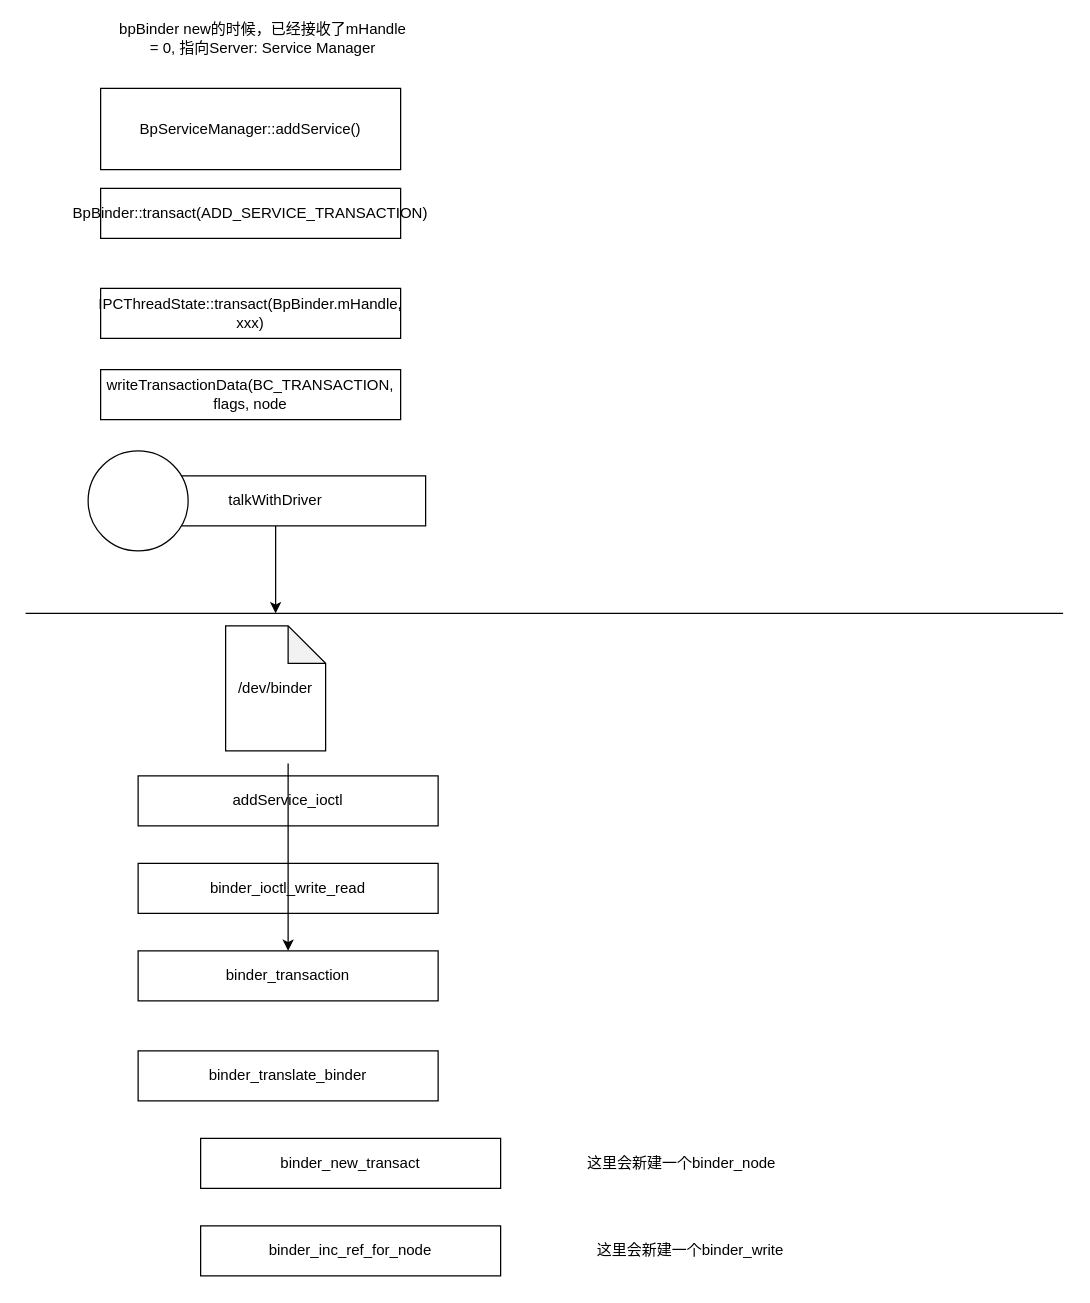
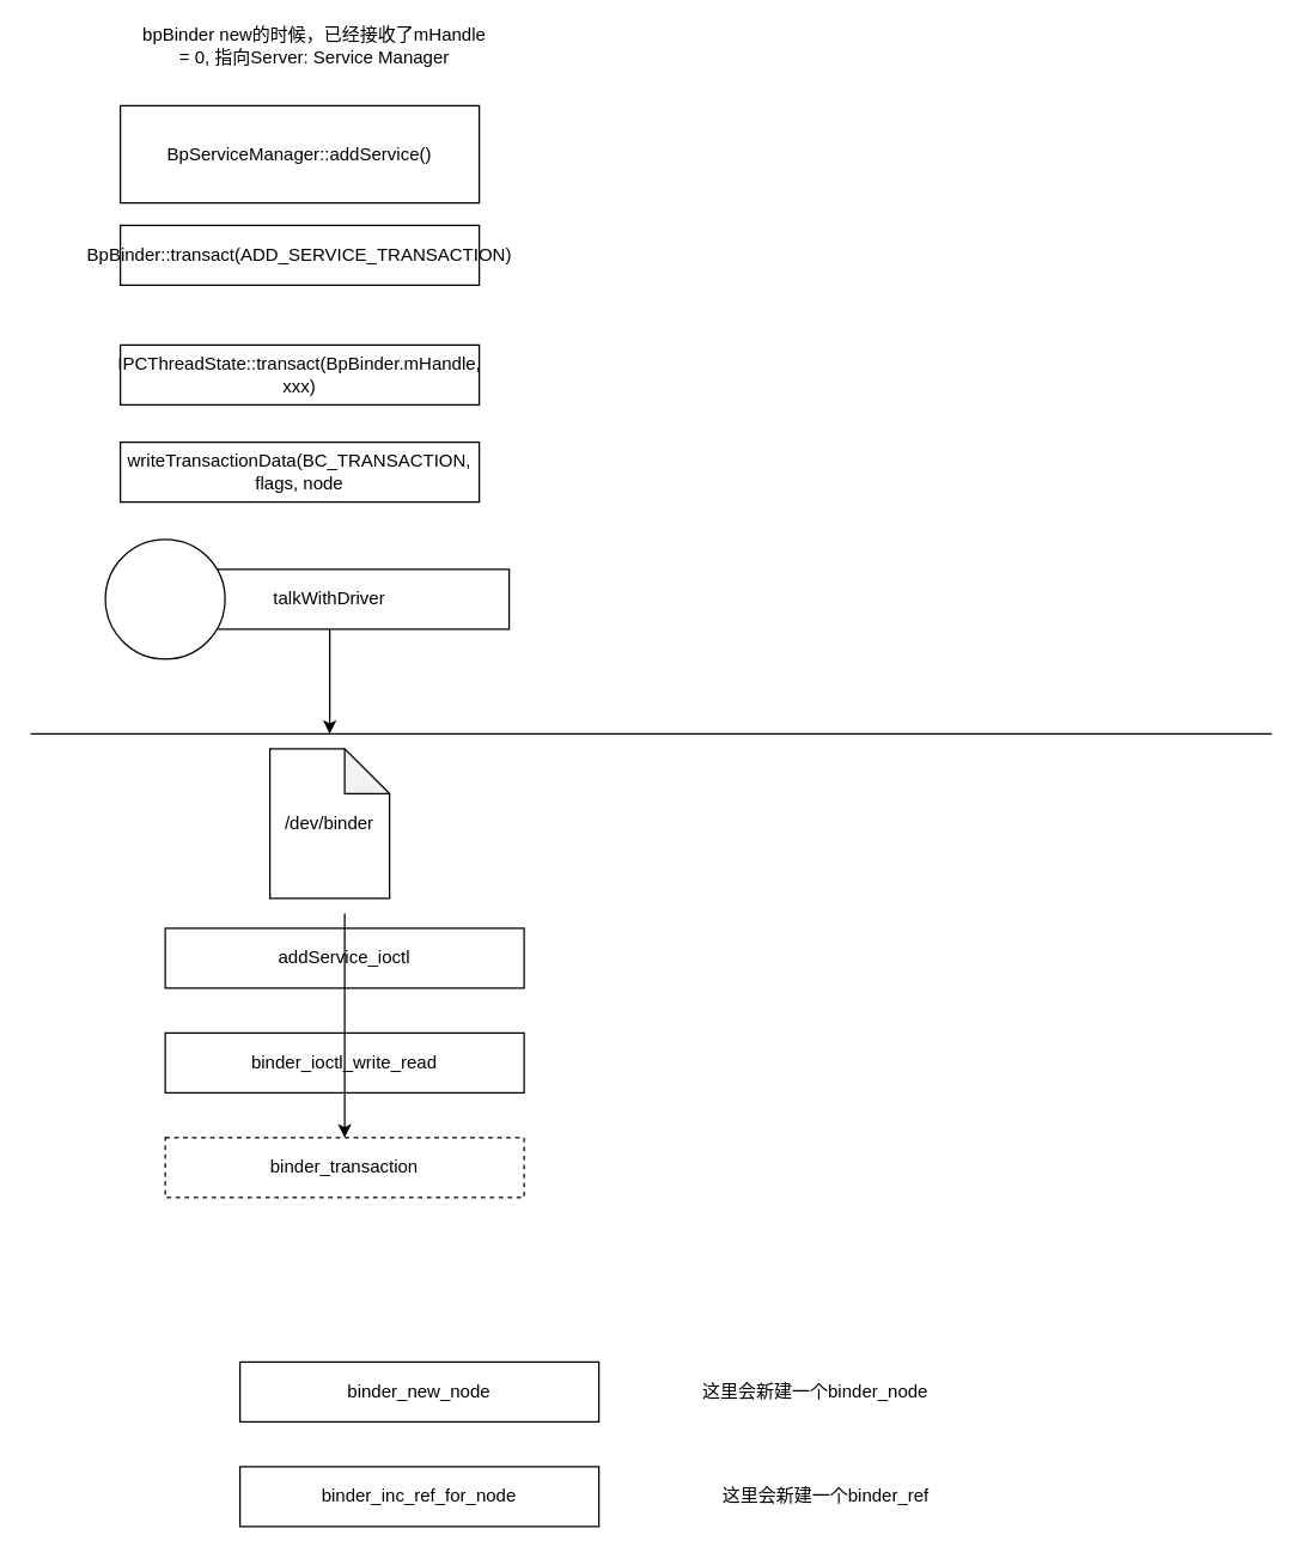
- <mxCell id="12" value="binder_transaction" style="rounded=0;whiteSpace=wrap;html=1;" vertex="1" parent="1"><mxGeometry x="110" y="760" width="240" height="40" as="geometry" /></mxCell>
+ <mxCell id="12" value="binder_transaction" style="rounded=0;whiteSpace=wrap;html=1;dashed=1;" vertex="1" parent="1"><mxGeometry x="110" y="760" width="240" height="40" as="geometry" /></mxCell>
- <mxCell id="16" value="binder_translate_binder" style="rounded=0;whiteSpace=wrap;html=1;" vertex="1" parent="1"><mxGeometry x="110" y="840" width="240" height="40" as="geometry" /></mxCell>
- <mxCell id="17" value="binder_new_transact" style="rounded=0;whiteSpace=wrap;html=1;" vertex="1" parent="1"><mxGeometry x="160" y="910" width="240" height="40" as="geometry" /></mxCell>
+ <mxCell id="17" value="binder_new_node" style="rounded=0;whiteSpace=wrap;html=1;" vertex="1" parent="1"><mxGeometry x="160" y="910" width="240" height="40" as="geometry" /></mxCell>
- <mxCell id="20" value="这里会新建一个binder_write" style="text;html=1;strokeColor=none;fillColor=none;align=center;verticalAlign=middle;whiteSpace=wrap;rounded=0;" vertex="1" parent="1"><mxGeometry x="447" y="990" width="210" height="20" as="geometry" /></mxCell>
+ <mxCell id="20" value="这里会新建一个binder_ref" style="text;html=1;strokeColor=none;fillColor=none;align=center;verticalAlign=middle;whiteSpace=wrap;rounded=0;" vertex="1" parent="1"><mxGeometry x="447" y="990" width="210" height="20" as="geometry" /></mxCell>
